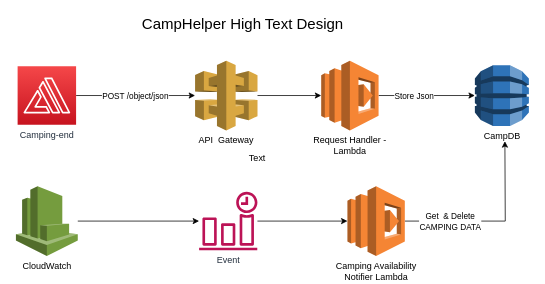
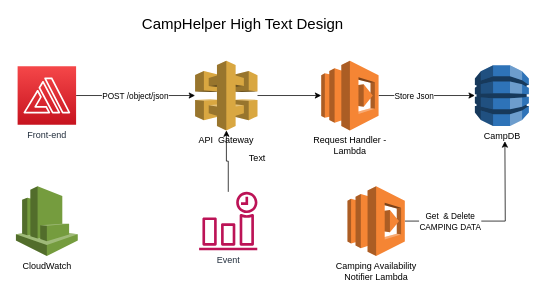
- <mxCell id="3" value="Camping-end" style="points=[[0,0,0],[0.25,0,0],[0.5,0,0],[0.75,0,0],[1,0,0],[0,1,0],[0.25,1,0],[0.5,1,0],[0.75,1,0],[1,1,0],[0,0.25,0],[0,0.5,0],[0,0.75,0],[1,0.25,0],[1,0.5,0],[1,0.75,0]];outlineConnect=0;fontColor=#232F3E;gradientColor=#F54749;gradientDirection=north;fillColor=#C7131F;strokeColor=#ffffff;dashed=0;verticalLabelPosition=bottom;verticalAlign=top;align=center;html=1;fontSize=12;fontStyle=0;aspect=fixed;shape=mxgraph.aws4.resourceIcon;resIcon=mxgraph.aws4.amplify;" vertex="1" parent="1"><mxGeometry x="23" y="87.5" width="78" height="78" as="geometry" /></mxCell>
+ <mxCell id="3" value="Front-end" style="points=[[0,0,0],[0.25,0,0],[0.5,0,0],[0.75,0,0],[1,0,0],[0,1,0],[0.25,1,0],[0.5,1,0],[0.75,1,0],[1,1,0],[0,0.25,0],[0,0.5,0],[0,0.75,0],[1,0.25,0],[1,0.5,0],[1,0.75,0]];outlineConnect=0;fontColor=#232F3E;gradientColor=#F54749;gradientDirection=north;fillColor=#C7131F;strokeColor=#ffffff;dashed=0;verticalLabelPosition=bottom;verticalAlign=top;align=center;html=1;fontSize=12;fontStyle=0;aspect=fixed;shape=mxgraph.aws4.resourceIcon;resIcon=mxgraph.aws4.amplify;" vertex="1" parent="1"><mxGeometry x="23" y="87.5" width="78" height="78" as="geometry" /></mxCell>
- <mxCell id="10" style="edgeStyle=orthogonalEdgeStyle;rounded=0;orthogonalLoop=1;jettySize=auto;html=1;" edge="1" parent="1" source="11" target="13"><mxGeometry relative="1" as="geometry" /></mxCell>
- <mxCell id="12" style="edgeStyle=orthogonalEdgeStyle;rounded=0;orthogonalLoop=1;jettySize=auto;html=1;" edge="1" parent="1" source="13" target="16"><mxGeometry relative="1" as="geometry" /></mxCell>
+ <mxCell id="12" style="edgeStyle=orthogonalEdgeStyle;rounded=0;orthogonalLoop=1;jettySize=auto;html=1;" edge="1" parent="1" source="13" target="5"><mxGeometry relative="1" as="geometry" /></mxCell>
